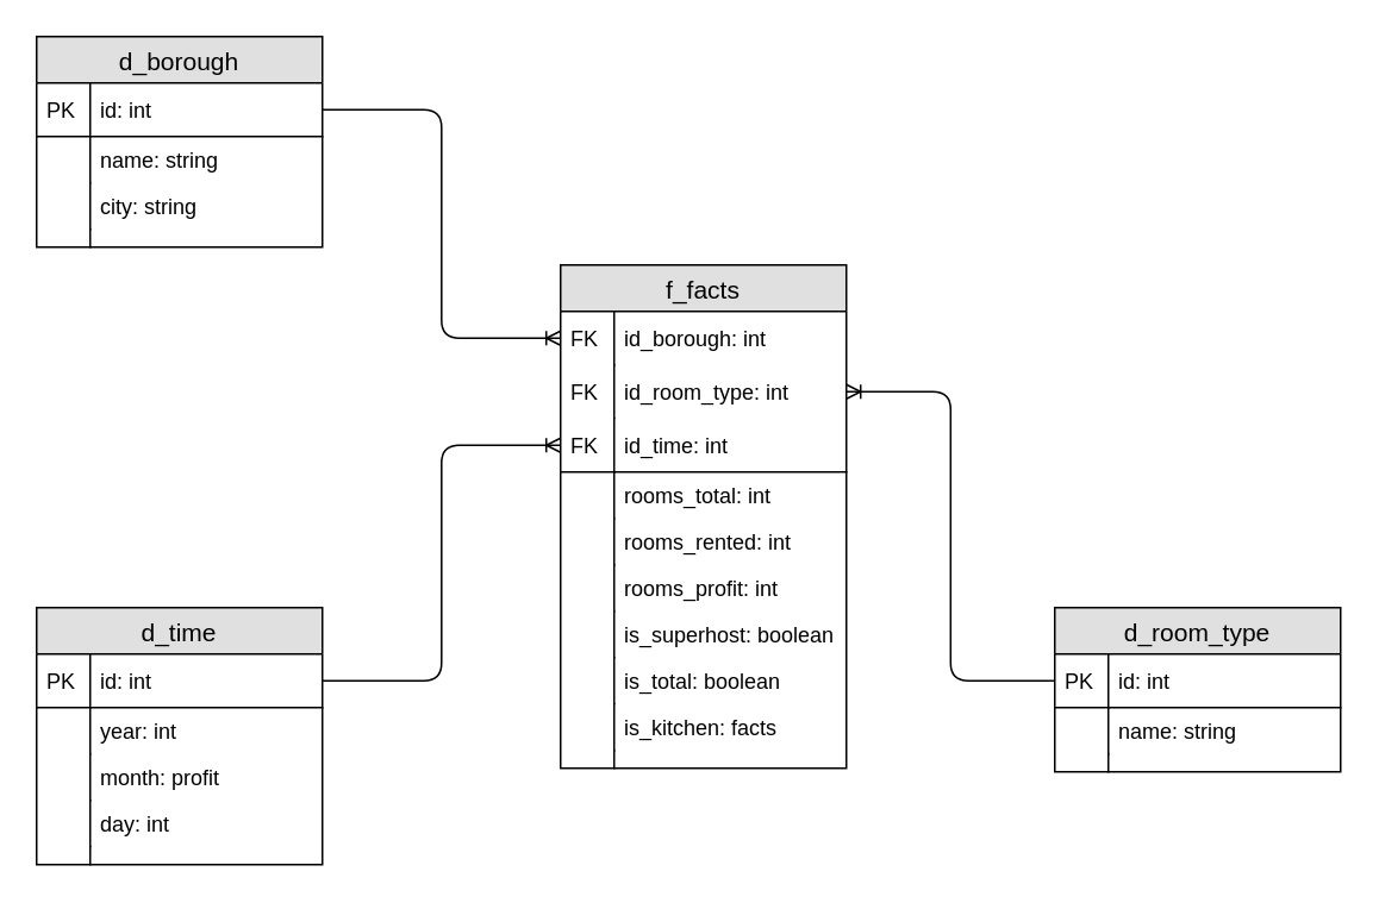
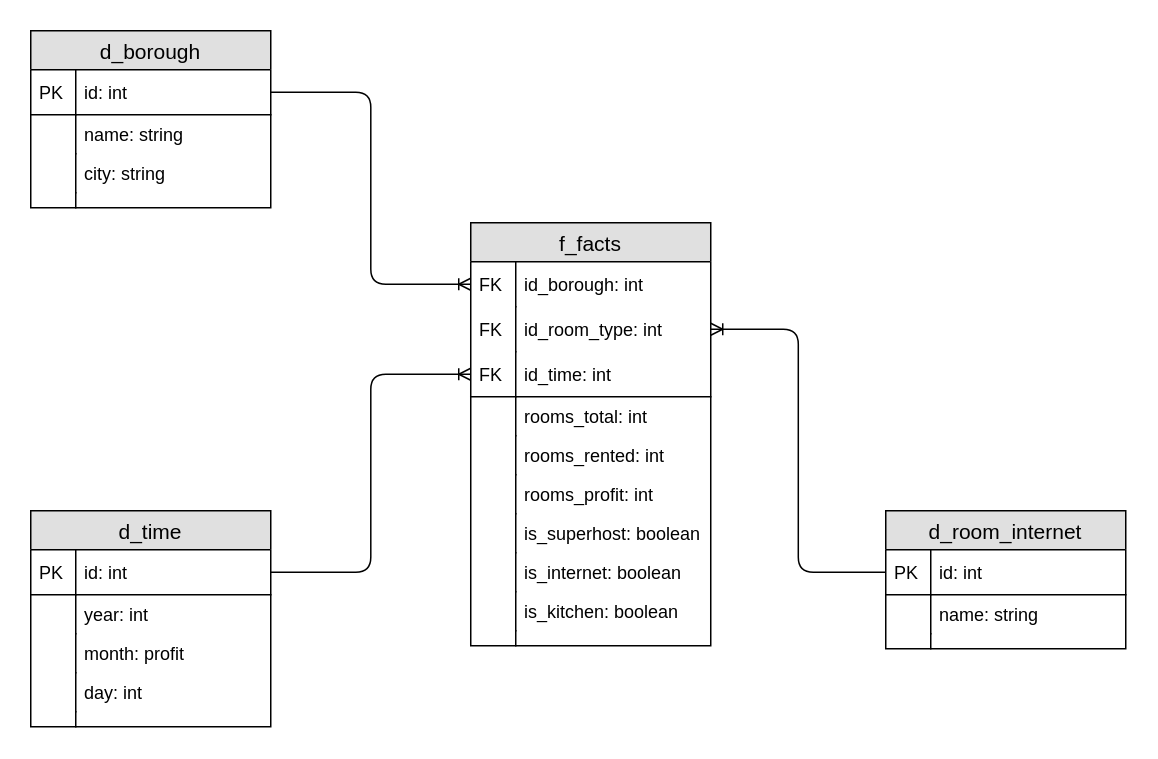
- <mxCell id="22" value="d_room_type" style="swimlane;fontStyle=0;childLayout=stackLayout;horizontal=1;startSize=26;fillColor=#e0e0e0;horizontalStack=0;resizeParent=1;resizeParentMax=0;resizeLast=0;collapsible=1;marginBottom=0;swimlaneFillColor=#ffffff;align=center;fontSize=14;" vertex="1" parent="1"><mxGeometry x="590" y="340" width="160" height="92" as="geometry" /></mxCell>
+ <mxCell id="22" value="d_room_internet" style="swimlane;fontStyle=0;childLayout=stackLayout;horizontal=1;startSize=26;fillColor=#e0e0e0;horizontalStack=0;resizeParent=1;resizeParentMax=0;resizeLast=0;collapsible=1;marginBottom=0;swimlaneFillColor=#ffffff;align=center;fontSize=14;" vertex="1" parent="1"><mxGeometry x="590" y="340" width="160" height="92" as="geometry" /></mxCell>
- <mxCell id="44" value="is_total: boolean" style="shape=partialRectangle;top=0;left=0;right=0;bottom=0;align=left;verticalAlign=top;fillColor=none;spacingLeft=34;spacingRight=4;overflow=hidden;rotatable=0;points=[[0,0.5],[1,0.5]];portConstraint=eastwest;dropTarget=0;fontSize=12;" vertex="1" parent="29"><mxGeometry y="220" width="160" height="26" as="geometry" /></mxCell>
+ <mxCell id="44" value="is_internet: boolean" style="shape=partialRectangle;top=0;left=0;right=0;bottom=0;align=left;verticalAlign=top;fillColor=none;spacingLeft=34;spacingRight=4;overflow=hidden;rotatable=0;points=[[0,0.5],[1,0.5]];portConstraint=eastwest;dropTarget=0;fontSize=12;" vertex="1" parent="29"><mxGeometry y="220" width="160" height="26" as="geometry" /></mxCell>
- <mxCell id="46" value="is_kitchen: facts" style="shape=partialRectangle;top=0;left=0;right=0;bottom=0;align=left;verticalAlign=top;fillColor=none;spacingLeft=34;spacingRight=4;overflow=hidden;rotatable=0;points=[[0,0.5],[1,0.5]];portConstraint=eastwest;dropTarget=0;fontSize=12;" vertex="1" parent="29"><mxGeometry y="246" width="160" height="26" as="geometry" /></mxCell>
+ <mxCell id="46" value="is_kitchen: boolean" style="shape=partialRectangle;top=0;left=0;right=0;bottom=0;align=left;verticalAlign=top;fillColor=none;spacingLeft=34;spacingRight=4;overflow=hidden;rotatable=0;points=[[0,0.5],[1,0.5]];portConstraint=eastwest;dropTarget=0;fontSize=12;" vertex="1" parent="29"><mxGeometry y="246" width="160" height="26" as="geometry" /></mxCell>
